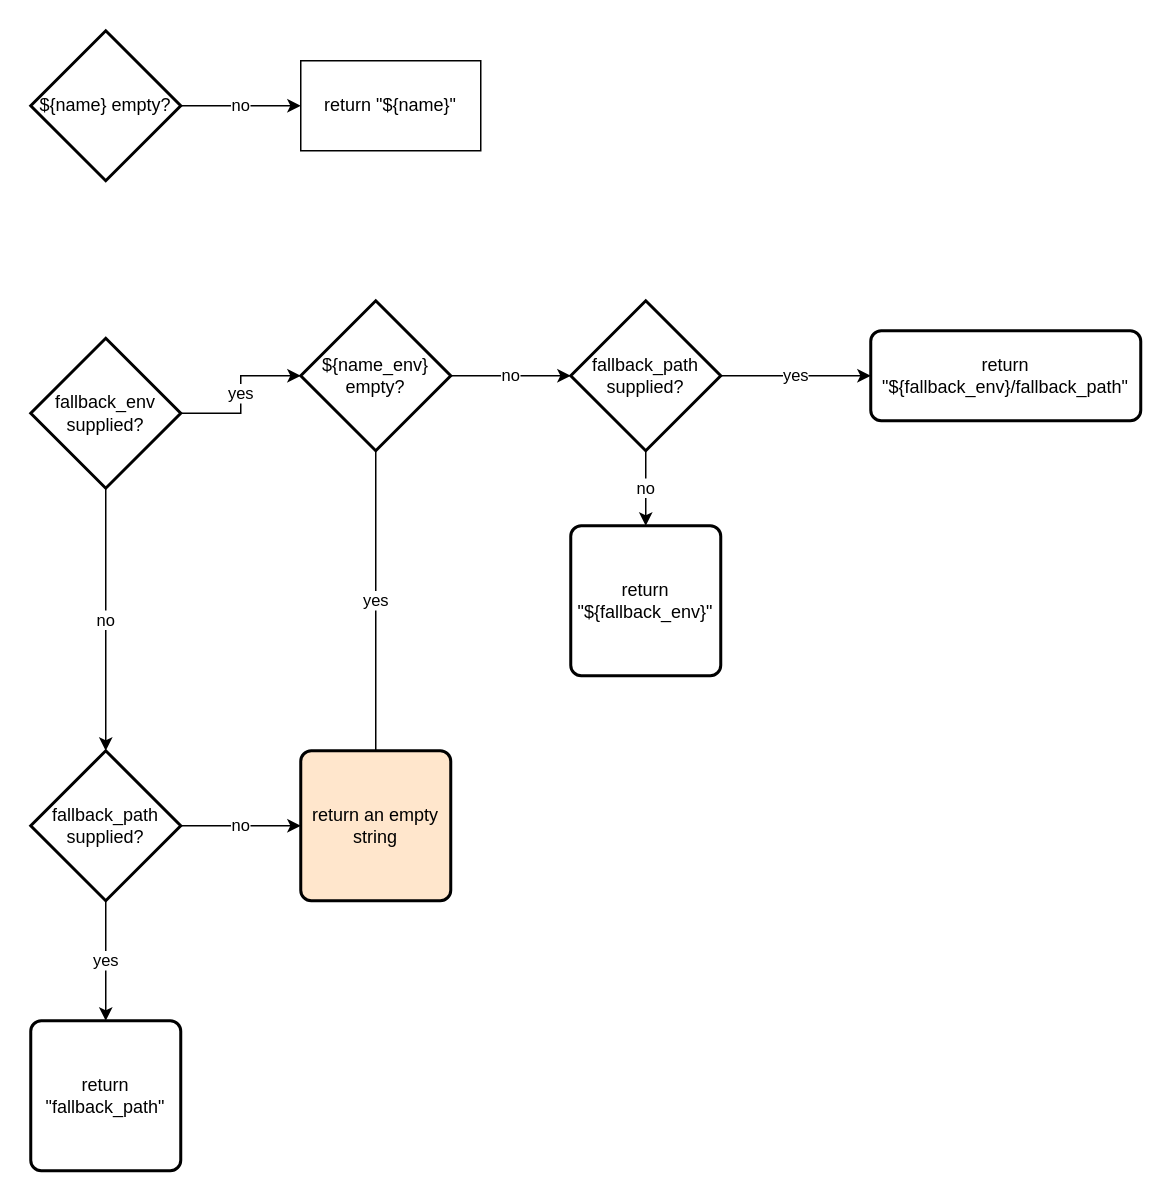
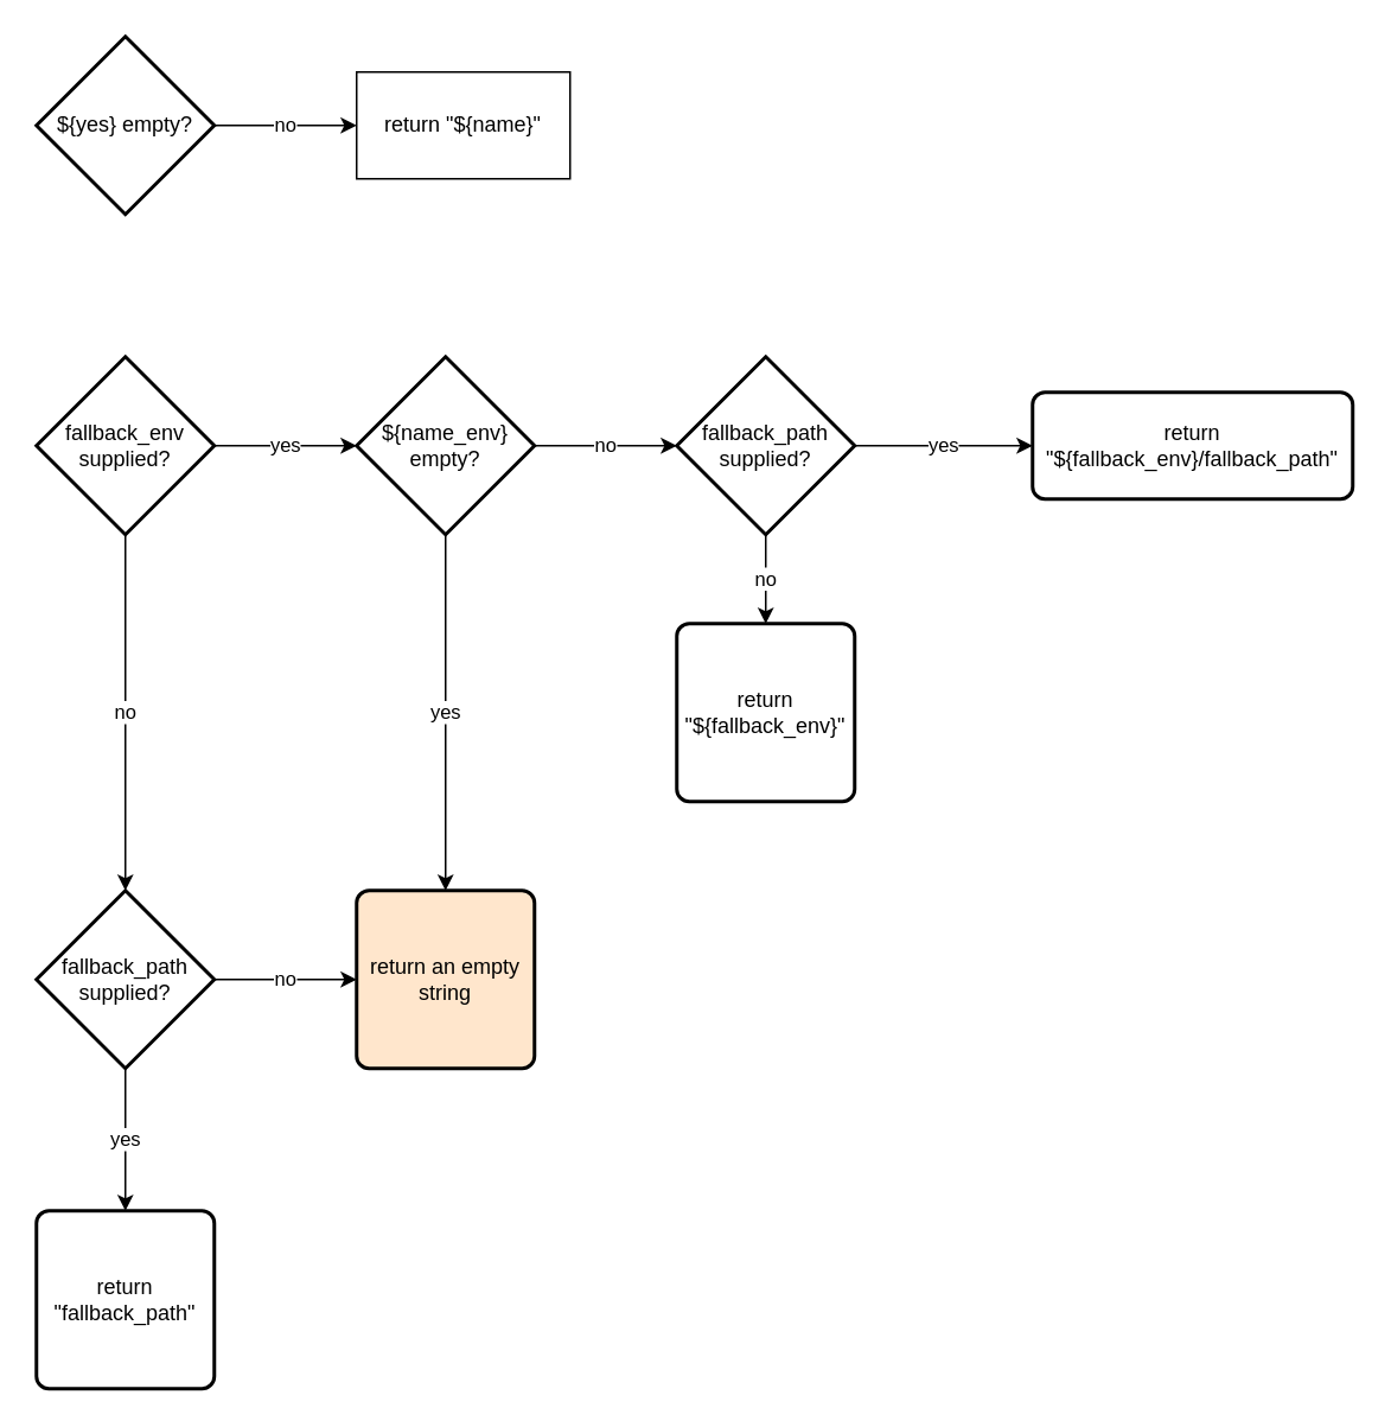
- <mxCell id="3" value="${name} empty?" style="strokeWidth=2;html=1;shape=mxgraph.flowchart.decision;whiteSpace=wrap;" vertex="1" parent="1"><mxGeometry x="20" y="20" width="100" height="100" as="geometry" /></mxCell>
+ <mxCell id="3" value="${yes} empty?" style="strokeWidth=2;html=1;shape=mxgraph.flowchart.decision;whiteSpace=wrap;" vertex="1" parent="1"><mxGeometry x="20" y="20" width="100" height="100" as="geometry" /></mxCell>
- <mxCell id="6" value="fallback_env supplied?" style="strokeWidth=2;html=1;shape=mxgraph.flowchart.decision;whiteSpace=wrap;" vertex="1" parent="1"><mxGeometry x="20" y="225" width="100" height="100" as="geometry" /></mxCell>
+ <mxCell id="6" value="fallback_env supplied?" style="strokeWidth=2;html=1;shape=mxgraph.flowchart.decision;whiteSpace=wrap;" vertex="1" parent="1"><mxGeometry x="20" y="200" width="100" height="100" as="geometry" /></mxCell>
- <mxCell id="11" value="yes" style="edgeStyle=orthogonalEdgeStyle;rounded=0;orthogonalLoop=1;jettySize=auto;html=1;endArrow=none;" edge="1" parent="1" source="12" target="19"><mxGeometry relative="1" as="geometry" /></mxCell>
+ <mxCell id="11" value="yes" style="edgeStyle=orthogonalEdgeStyle;rounded=0;orthogonalLoop=1;jettySize=auto;html=1;" edge="1" parent="1" source="12" target="19"><mxGeometry relative="1" as="geometry" /></mxCell>
